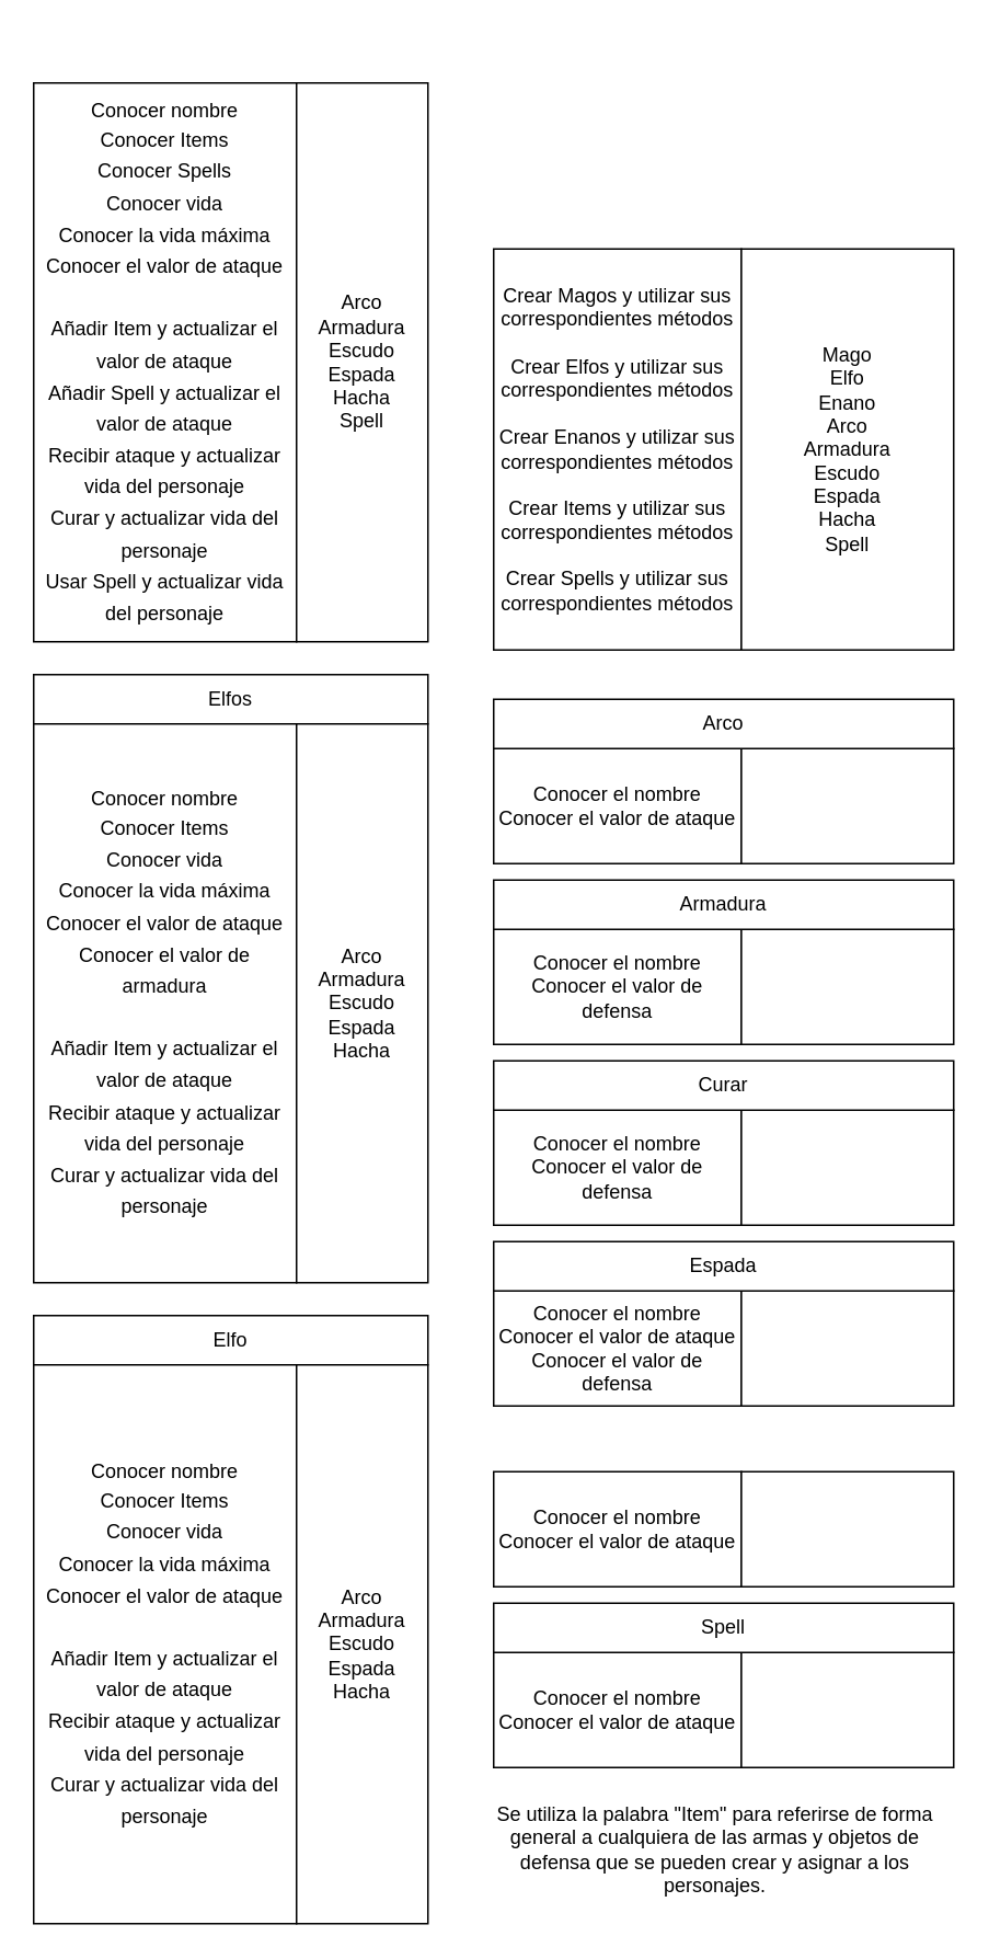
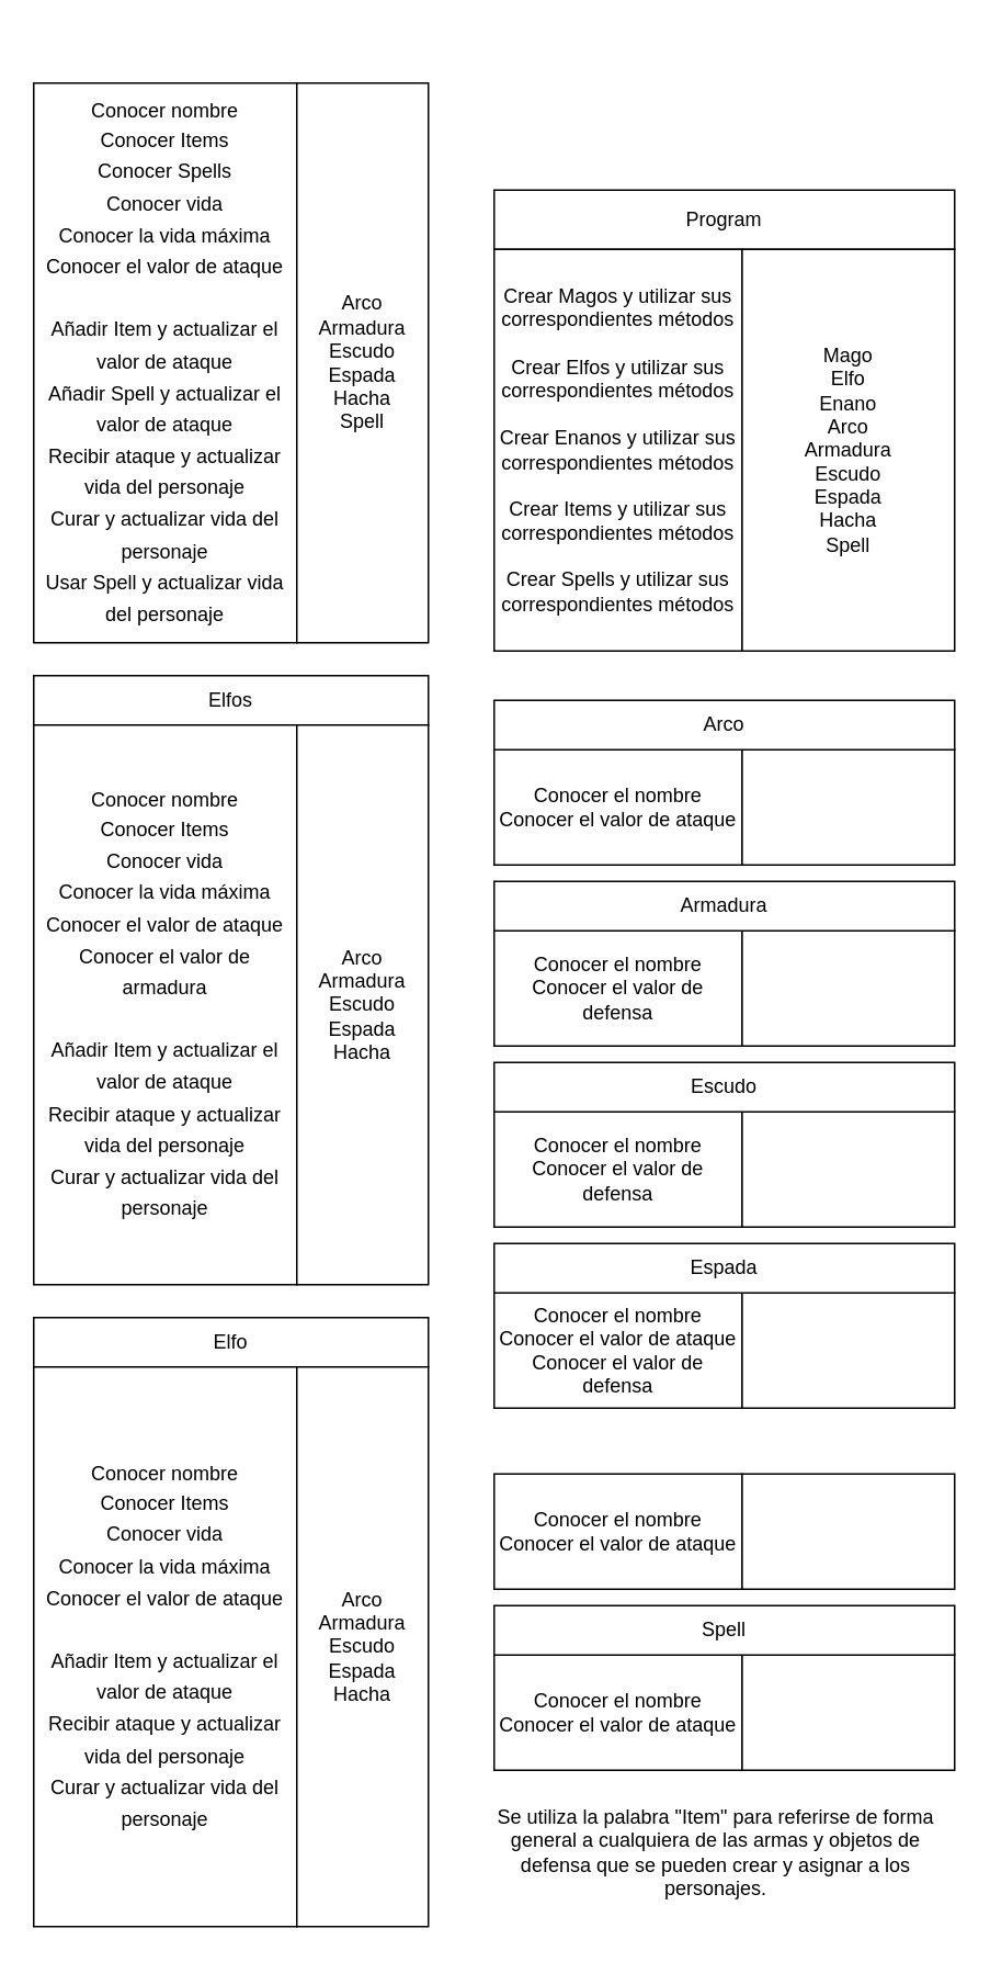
+ <mxCell id="3" value="Program" style="rounded=0;whiteSpace=wrap;html=1;" vertex="1" parent="2"><mxGeometry width="280" height="36" as="geometry" /></mxCell>
- <mxCell id="36" value="Curar" style="rounded=0;whiteSpace=wrap;html=1;" vertex="1" parent="32"><mxGeometry width="280" height="30" as="geometry" /></mxCell>
+ <mxCell id="36" value="Escudo" style="rounded=0;whiteSpace=wrap;html=1;" vertex="1" parent="32"><mxGeometry width="280" height="30" as="geometry" /></mxCell>
